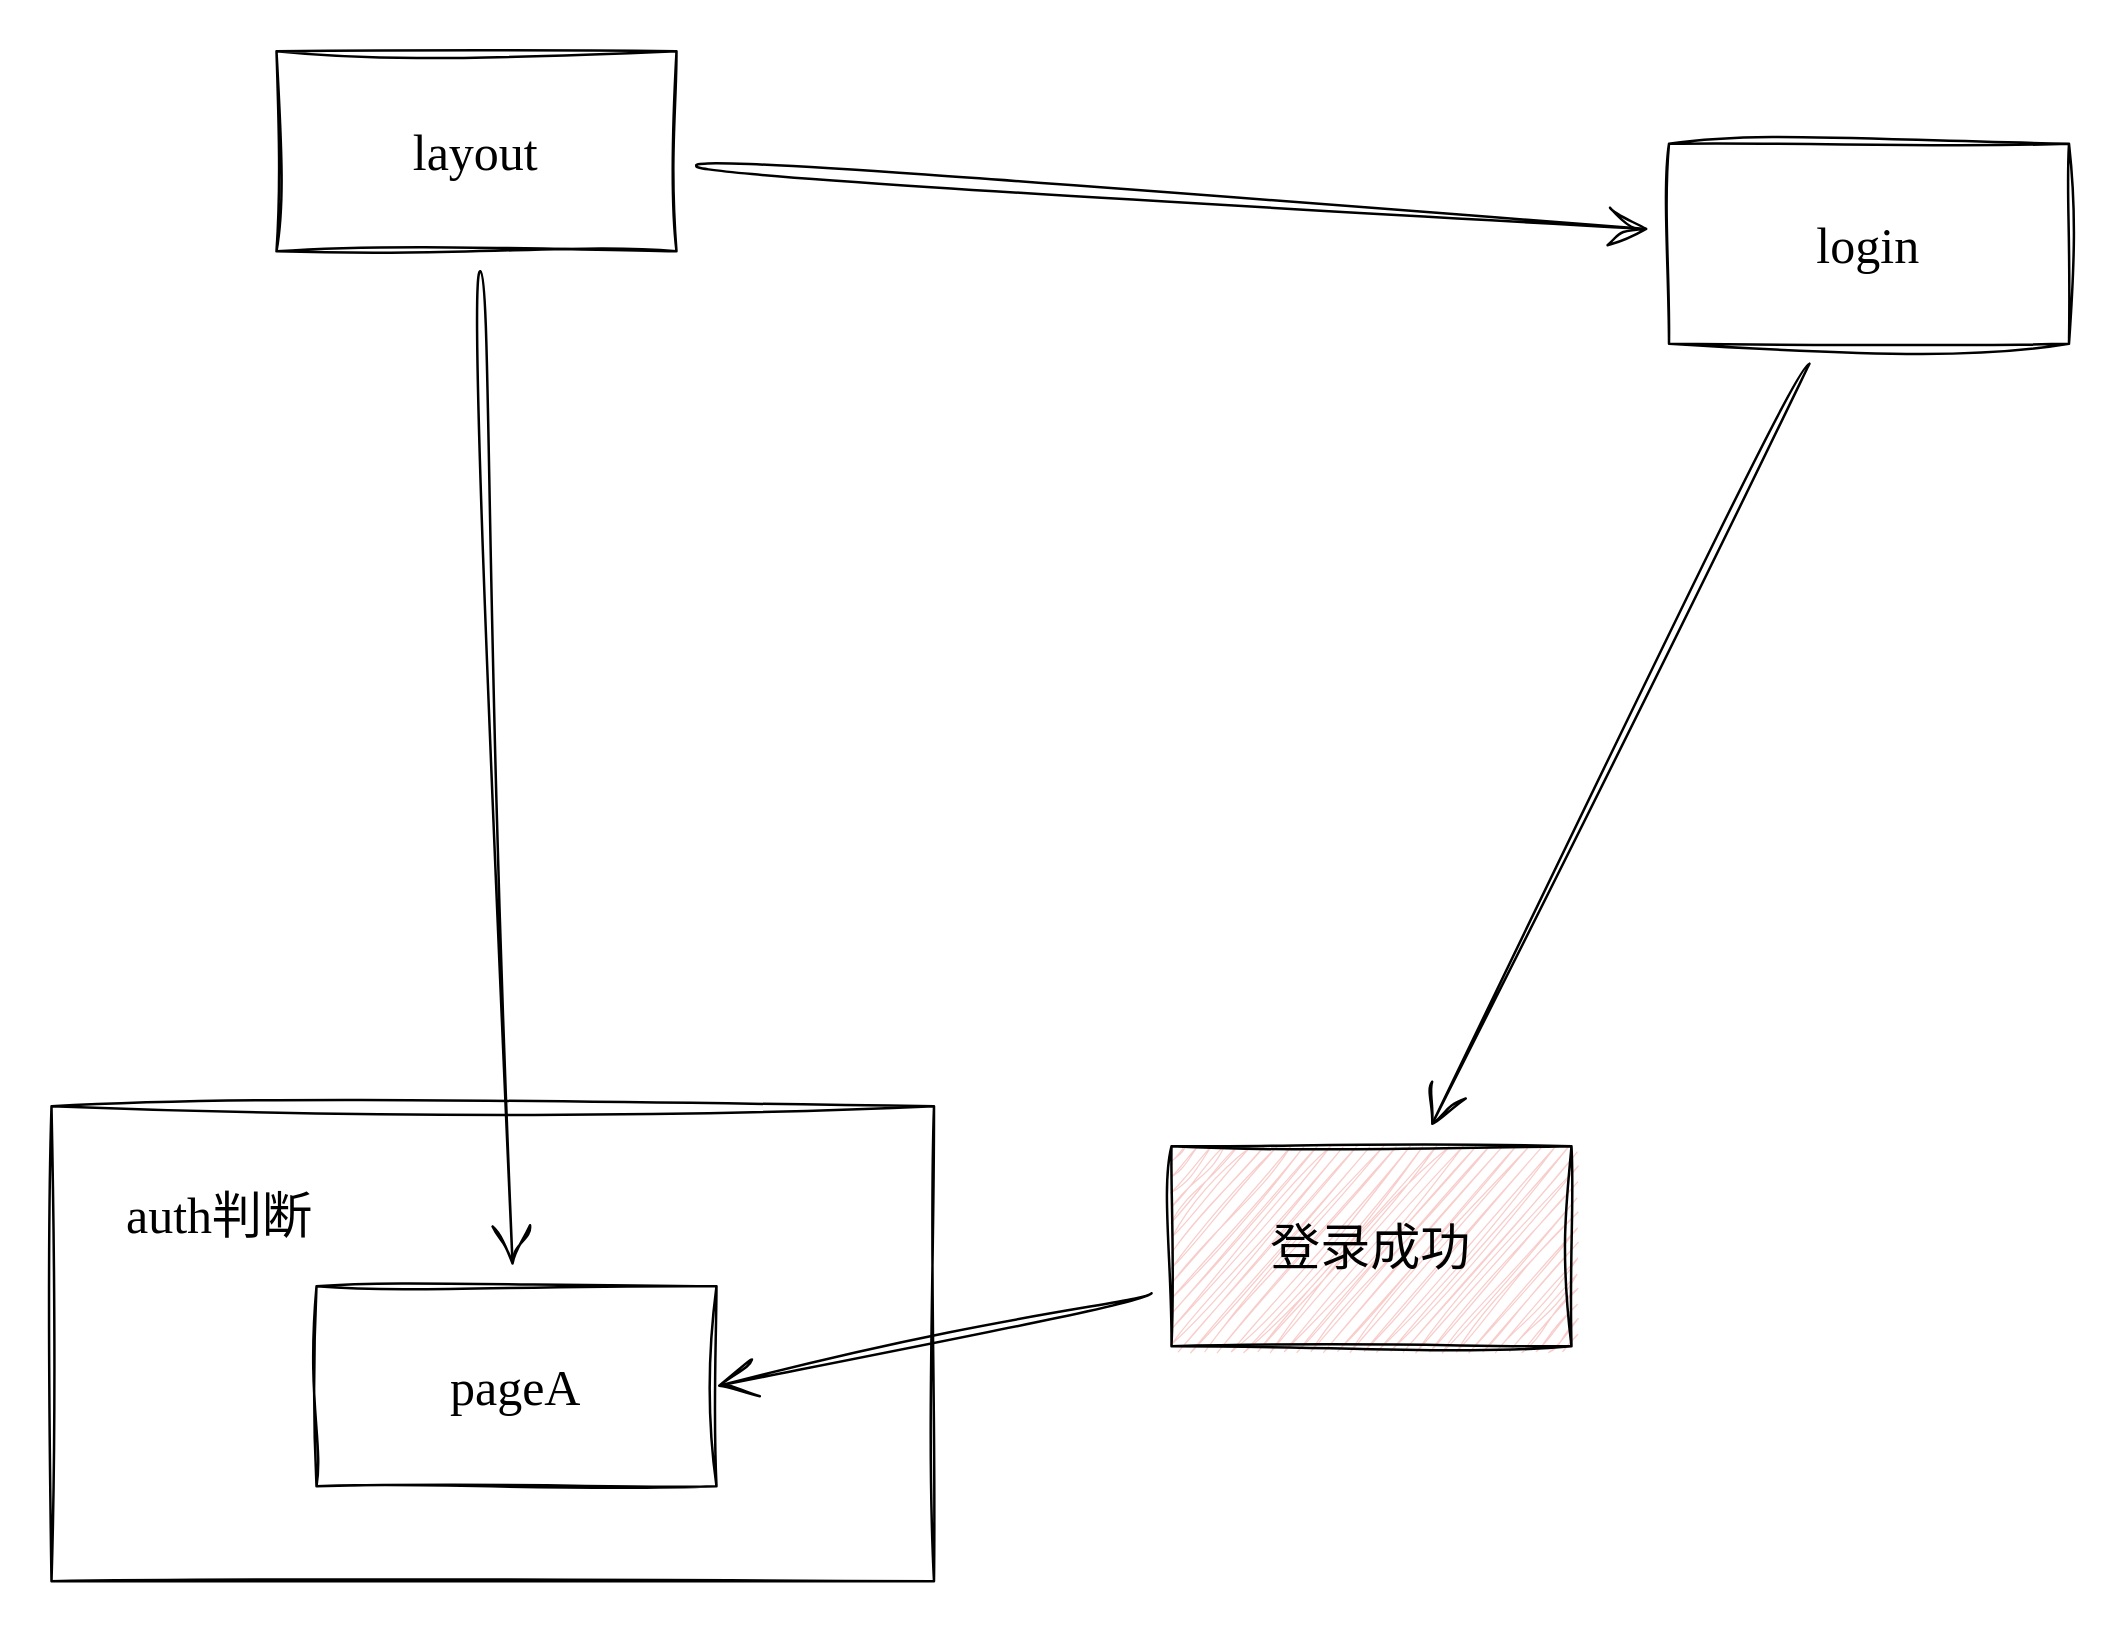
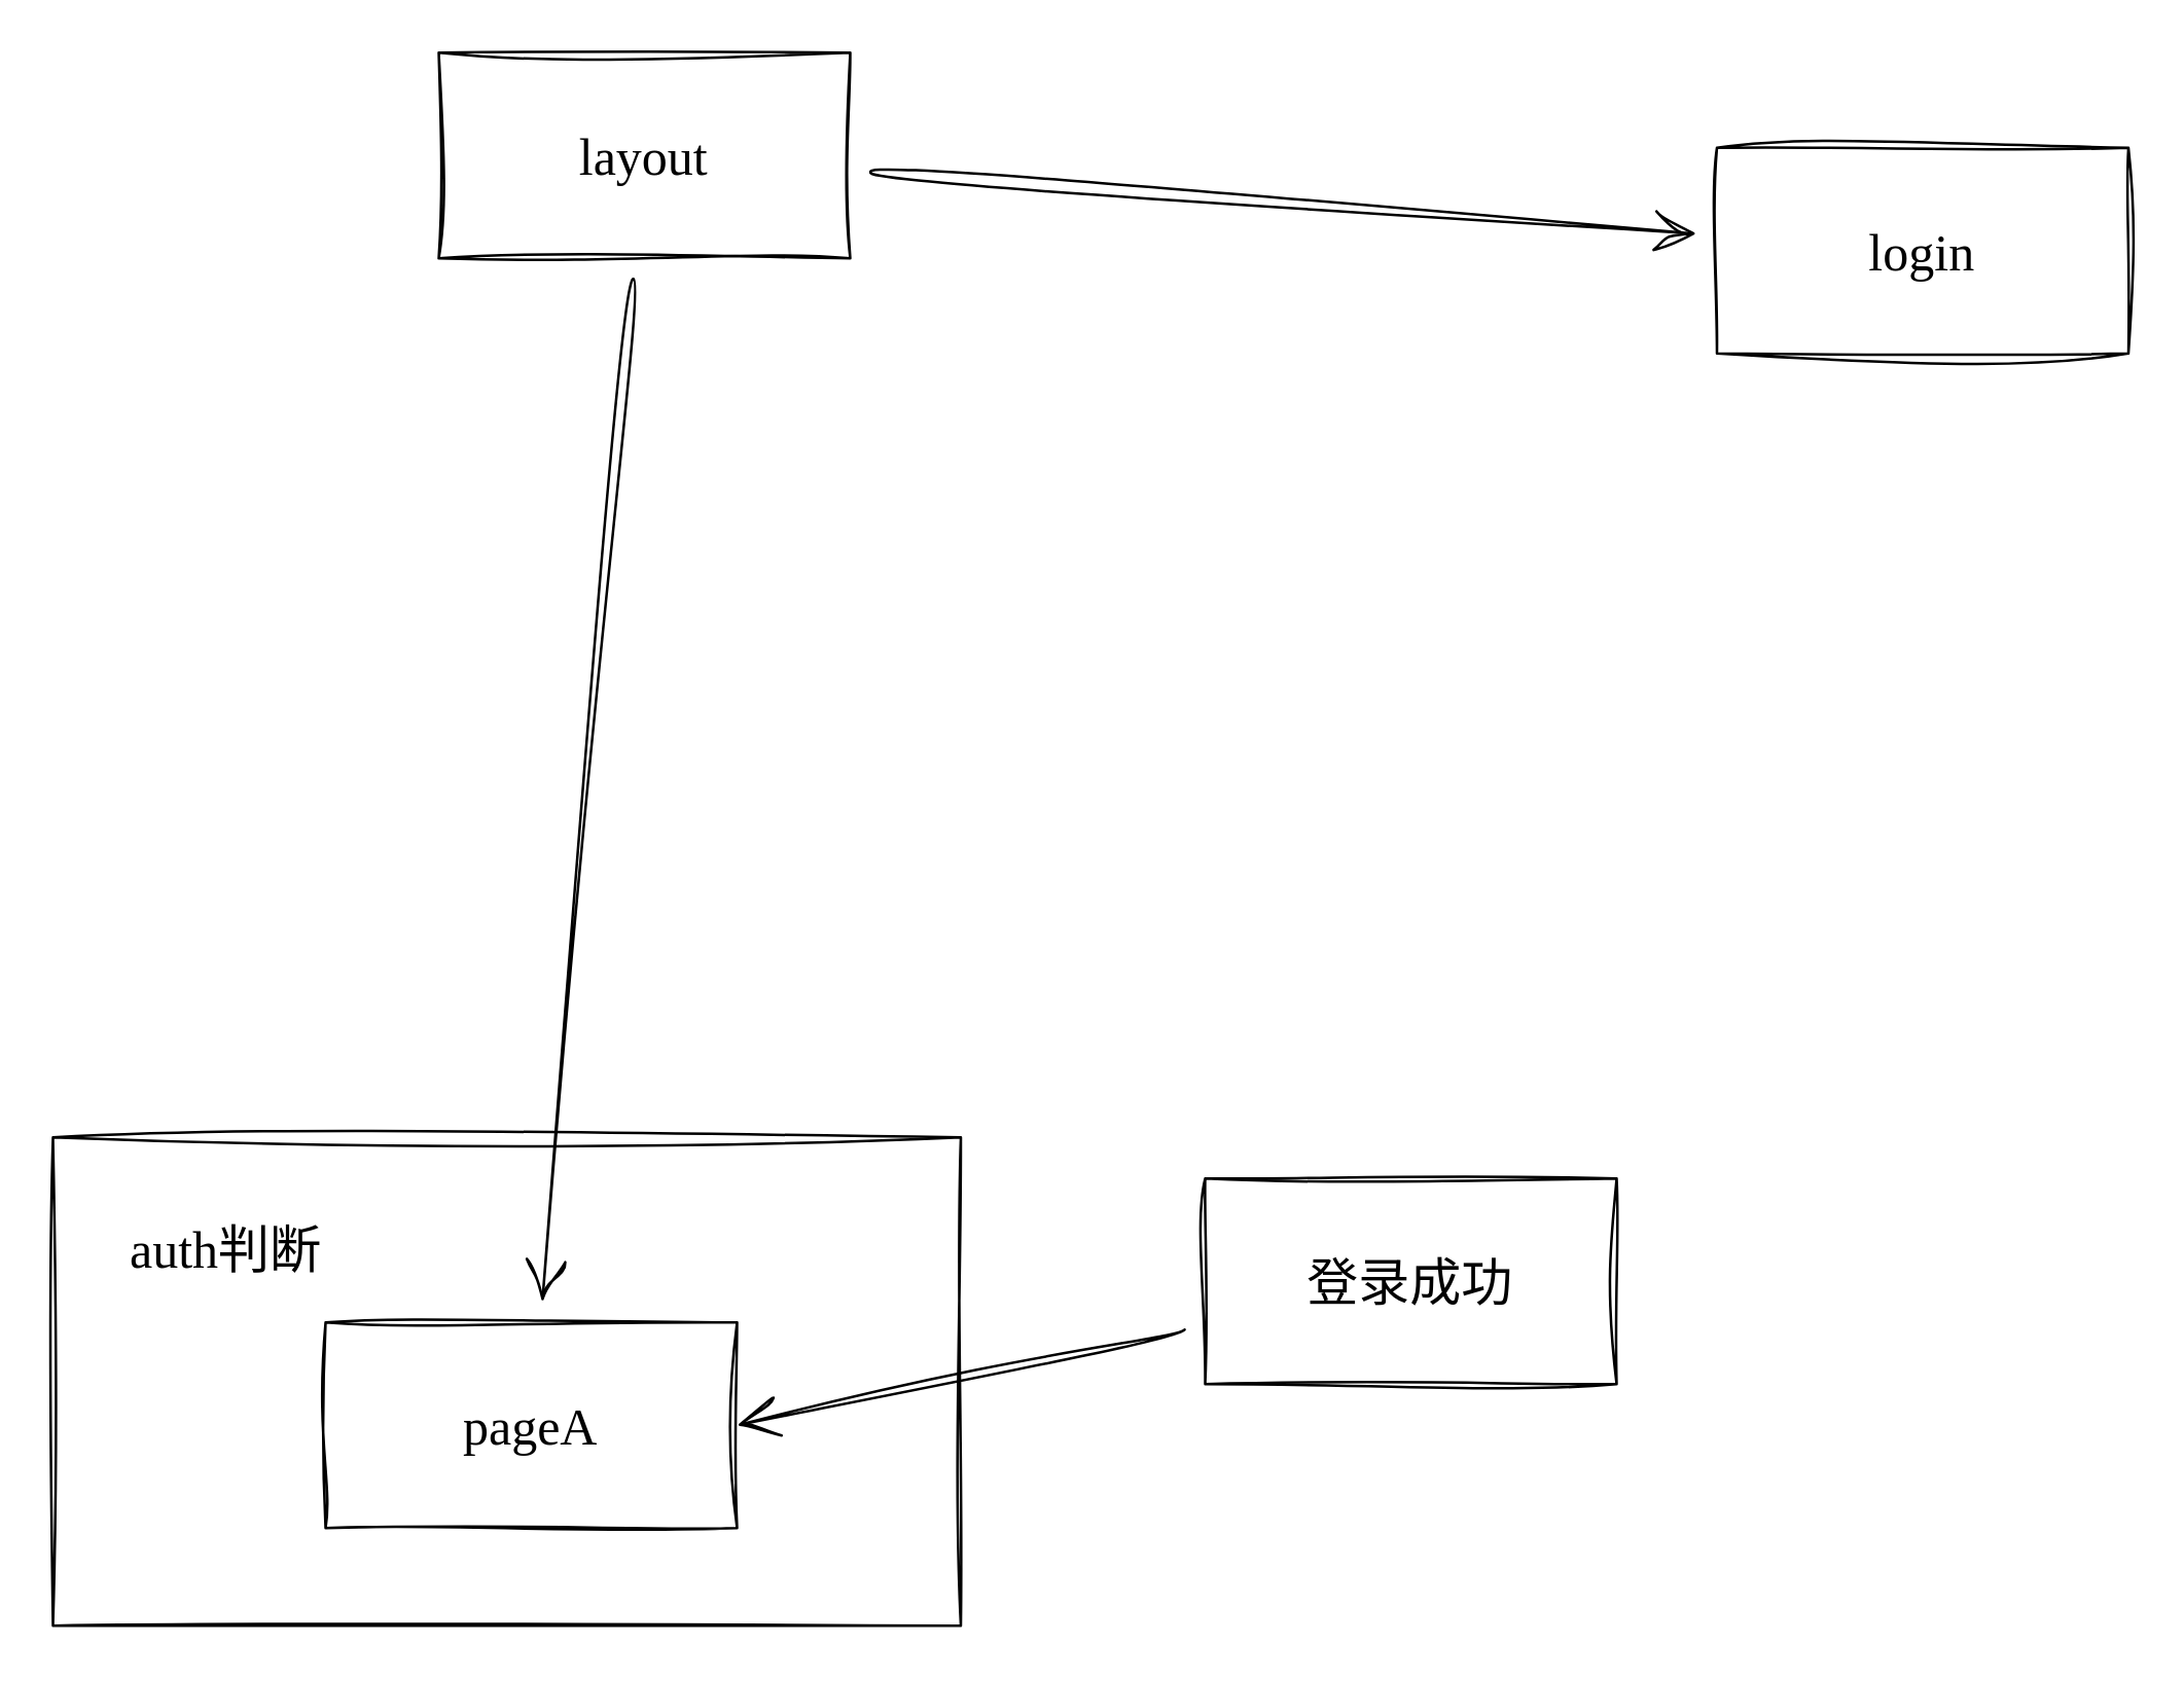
- <mxCell id="3" value="layout" style="rounded=0;whiteSpace=wrap;html=1;sketch=1;hachureGap=4;jiggle=2;curveFitting=1;fontFamily=Architects Daughter;fontSource=https%3A%2F%2Ffonts.googleapis.com%2Fcss%3Ffamily%3DArchitects%2BDaughter;fontSize=20;" vertex="1" parent="1"><mxGeometry x="110" y="20" width="160" height="80" as="geometry" /></mxCell>
+ <mxCell id="3" value="layout" style="rounded=0;whiteSpace=wrap;html=1;sketch=1;hachureGap=4;jiggle=2;curveFitting=1;fontFamily=Architects Daughter;fontSource=https%3A%2F%2Ffonts.googleapis.com%2Fcss%3Ffamily%3DArchitects%2BDaughter;fontSize=20;" vertex="1" parent="1"><mxGeometry x="170" y="20" width="160" height="80" as="geometry" /></mxCell>
- <mxCell id="8" value="" style="edgeStyle=none;curved=1;rounded=0;sketch=1;hachureGap=4;jiggle=2;curveFitting=1;orthogonalLoop=1;jettySize=auto;html=1;fontFamily=Architects Daughter;fontSource=https%3A%2F%2Ffonts.googleapis.com%2Fcss%3Ffamily%3DArchitects%2BDaughter;fontSize=16;endArrow=open;startSize=14;endSize=14;sourcePerimeterSpacing=8;targetPerimeterSpacing=8;" edge="1" parent="1" source="9" target="11"><mxGeometry relative="1" as="geometry" /></mxCell>
- <mxCell id="11" value="登录成功" style="rounded=0;whiteSpace=wrap;html=1;sketch=1;hachureGap=4;jiggle=2;curveFitting=1;fontFamily=Architects Daughter;fontSource=https%3A%2F%2Ffonts.googleapis.com%2Fcss%3Ffamily%3DArchitects%2BDaughter;fontSize=20;fillColor=#f8cecc;" vertex="1" parent="1"><mxGeometry x="468" y="458" width="160" height="80" as="geometry" /></mxCell>
+ <mxCell id="11" value="登录成功" style="rounded=0;whiteSpace=wrap;html=1;sketch=1;hachureGap=4;jiggle=2;curveFitting=1;fontFamily=Architects Daughter;fontSource=https%3A%2F%2Ffonts.googleapis.com%2Fcss%3Ffamily%3DArchitects%2BDaughter;fontSize=20;" vertex="1" parent="1"><mxGeometry x="468" y="458" width="160" height="80" as="geometry" /></mxCell>
